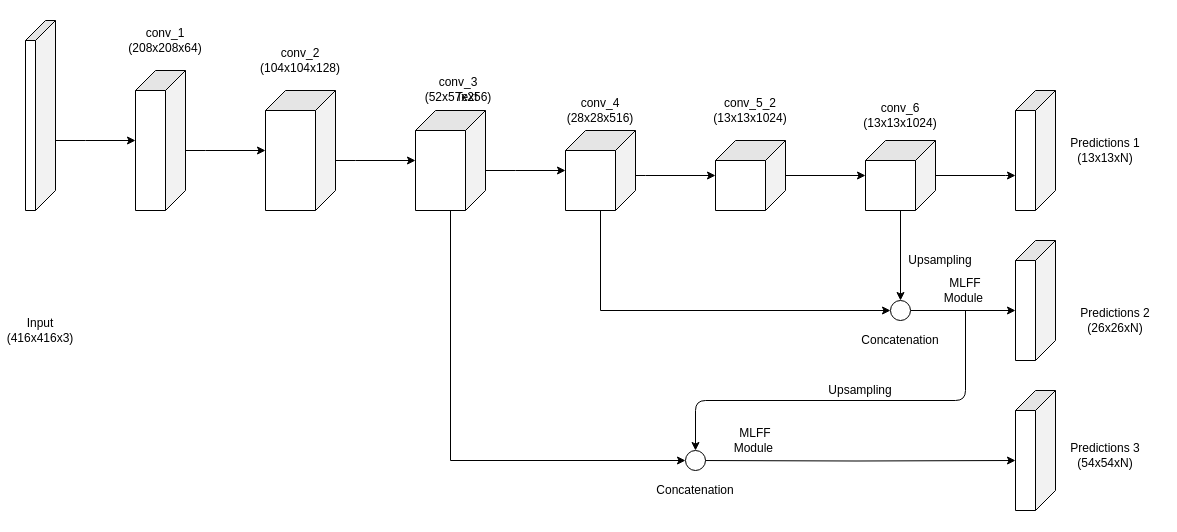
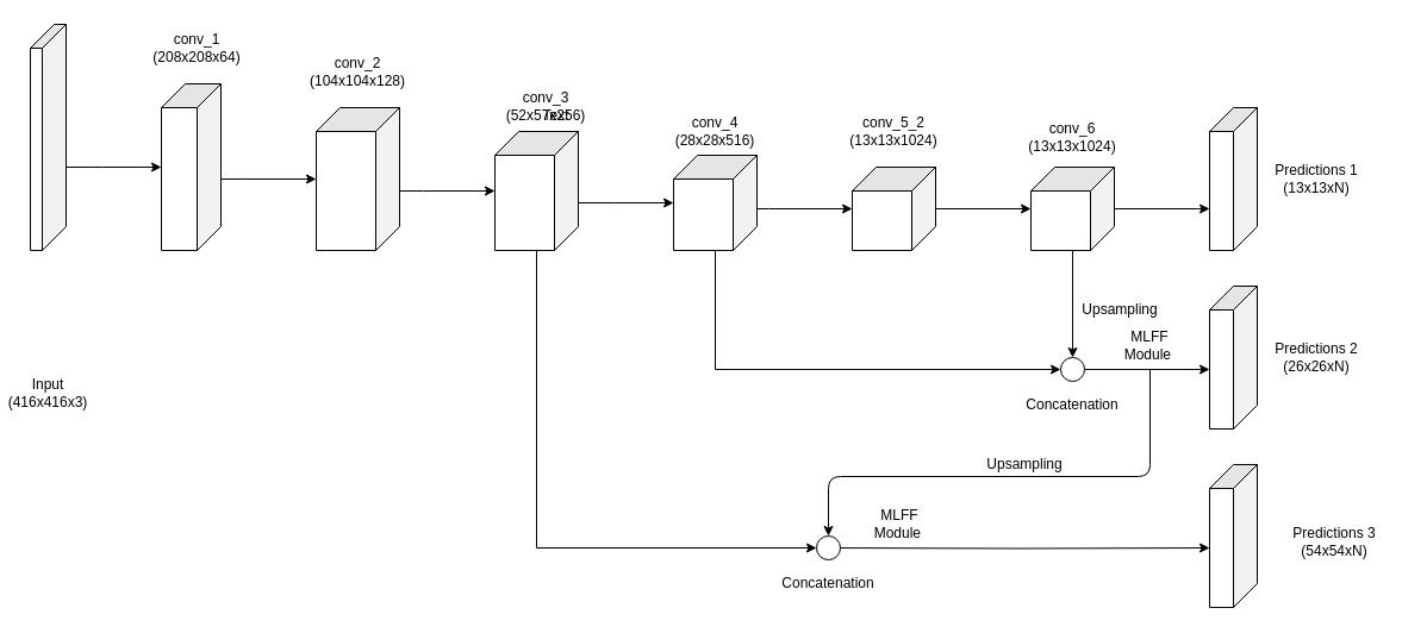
- <mxCell id="37" value="Predictions 2&lt;br&gt;(26x26xN)" style="text;html=1;strokeColor=none;fillColor=none;align=center;verticalAlign=middle;whiteSpace=wrap;rounded=0;" vertex="1" parent="1"><mxGeometry x="1065" y="305" width="100" height="30" as="geometry" /></mxCell>
+ <mxCell id="37" value="Predictions 2&lt;br&gt;(26x26xN)" style="text;html=1;strokeColor=none;fillColor=none;align=center;verticalAlign=middle;whiteSpace=wrap;rounded=0;" vertex="1" parent="1"><mxGeometry x="1055" y="285" width="100" height="30" as="geometry" /></mxCell>
- <mxCell id="36" value="Predictions 3&lt;br&gt;(54x54xN)" style="text;html=1;strokeColor=none;fillColor=none;align=center;verticalAlign=middle;whiteSpace=wrap;rounded=0;" vertex="1" parent="1"><mxGeometry x="1055" y="440" width="100" height="30" as="geometry" /></mxCell>
+ <mxCell id="36" value="Predictions 3&lt;br&gt;(54x54xN)" style="text;html=1;strokeColor=none;fillColor=none;align=center;verticalAlign=middle;whiteSpace=wrap;rounded=0;" vertex="1" parent="1"><mxGeometry x="1070" y="440" width="100" height="30" as="geometry" /></mxCell>
